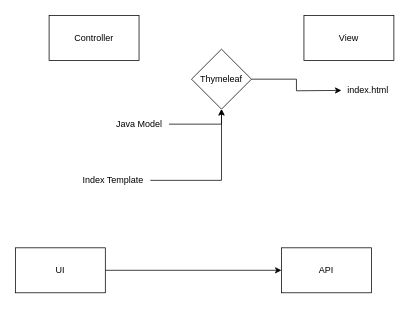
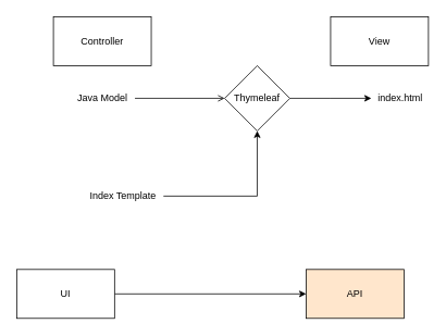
- <mxCell id="9" value="Thymeleaf" style="rhombus;whiteSpace=wrap;html=1;" parent="1" vertex="1"><mxGeometry x="255" y="65" width="80" height="80" as="geometry" /></mxCell>
+ <mxCell id="9" value="Thymeleaf" style="rhombus;whiteSpace=wrap;html=1;" parent="1" vertex="1"><mxGeometry x="275" y="80" width="80" height="80" as="geometry" /></mxCell>
- <mxCell id="7" value="Java Model" style="text;html=1;align=center;verticalAlign=middle;resizable=0;points=[];autosize=1;" parent="1" vertex="1"><mxGeometry x="145" y="155" width="80" height="20" as="geometry" /></mxCell>
+ <mxCell id="7" value="Java Model" style="text;html=1;align=center;verticalAlign=middle;resizable=0;points=[];autosize=1;" parent="1" vertex="1"><mxGeometry x="85" y="110" width="80" height="20" as="geometry" /></mxCell>
- <mxCell id="13" value="API" style="whiteSpace=wrap;html=1;" parent="1" vertex="1"><mxGeometry x="375" y="330" width="120" height="60" as="geometry" /></mxCell>
+ <mxCell id="13" value="API" style="whiteSpace=wrap;html=1;fillColor=#ffe6cc;" parent="1" vertex="1"><mxGeometry x="375" y="330" width="120" height="60" as="geometry" /></mxCell>
